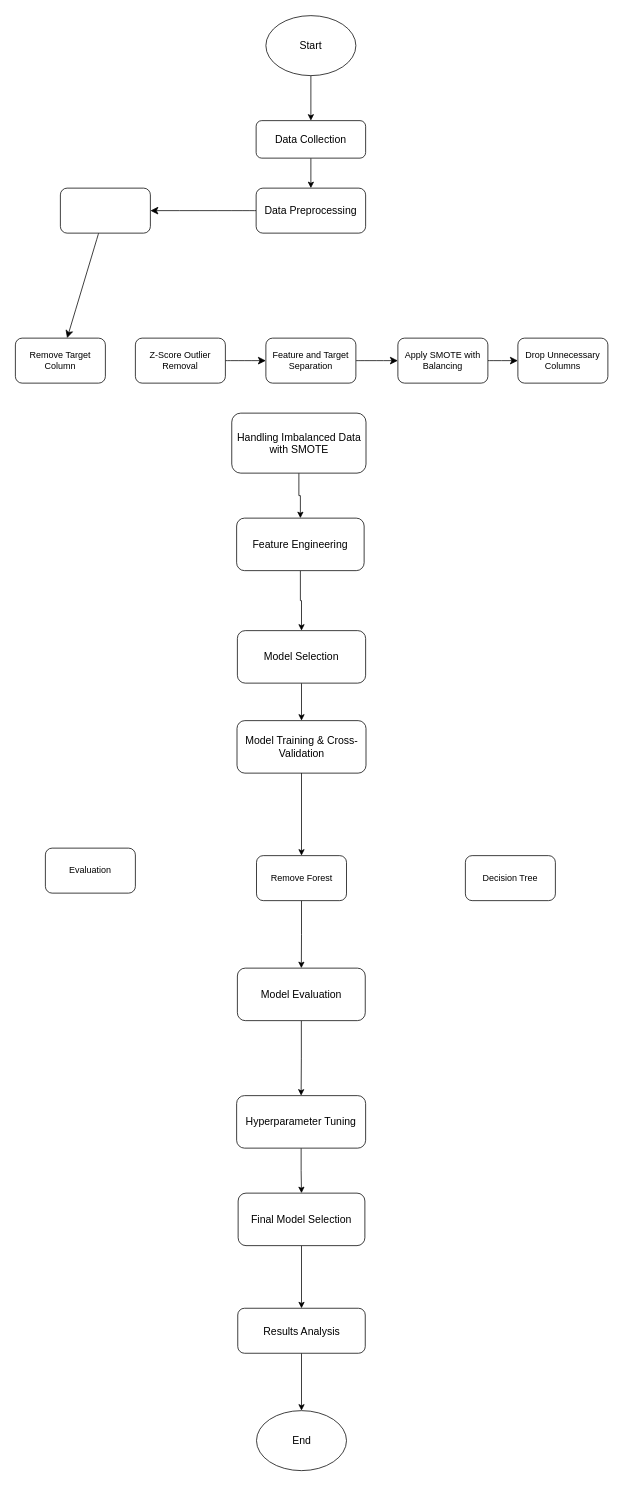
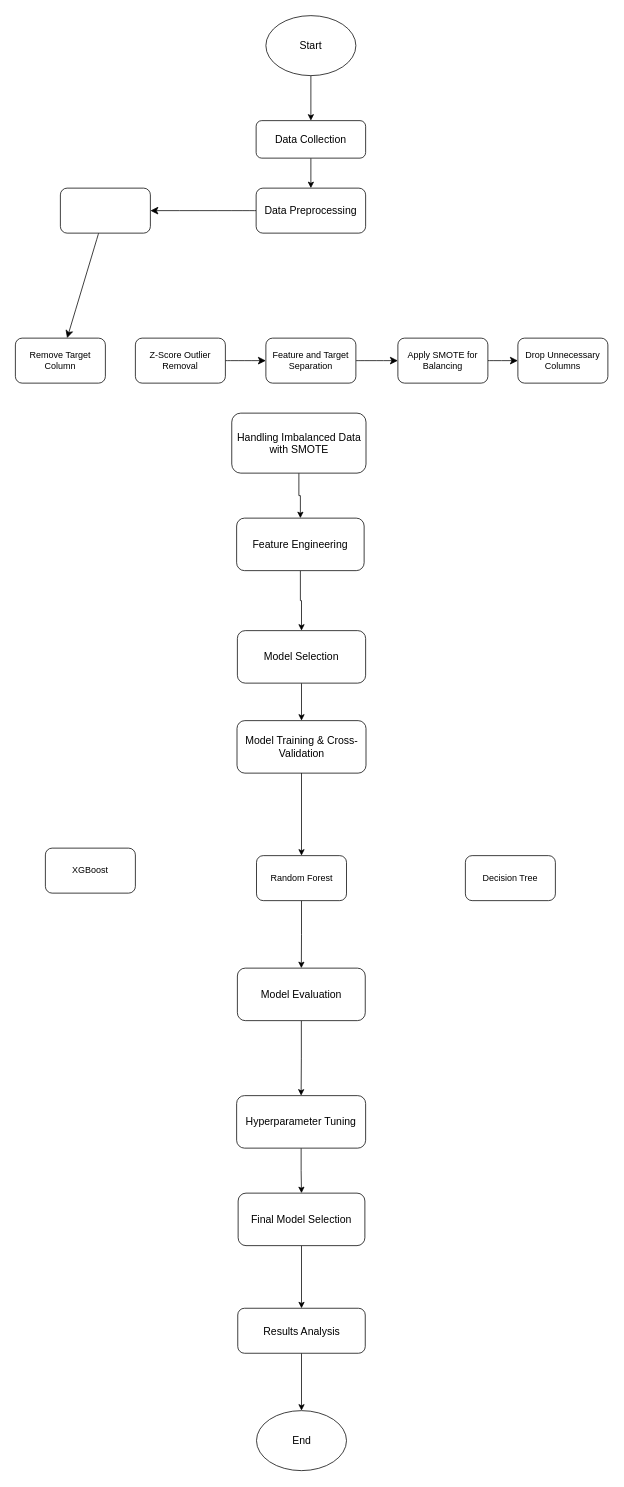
- <mxCell id="35" value="Apply SMOTE with Balancing" style="rounded=1;whiteSpace=wrap;html=1;" vertex="1" parent="1"><mxGeometry x="530" y="450" width="120" height="60" as="geometry" /></mxCell>
+ <mxCell id="35" value="Apply SMOTE for Balancing" style="rounded=1;whiteSpace=wrap;html=1;" vertex="1" parent="1"><mxGeometry x="530" y="450" width="120" height="60" as="geometry" /></mxCell>
- <mxCell id="25" value="Evaluation" style="rounded=1;whiteSpace=wrap;html=1;" vertex="1" parent="1"><mxGeometry x="60" y="1130" width="120" height="60" as="geometry" /></mxCell>
+ <mxCell id="25" value="XGBoost" style="rounded=1;whiteSpace=wrap;html=1;" vertex="1" parent="1"><mxGeometry x="60" y="1130" width="120" height="60" as="geometry" /></mxCell>
- <mxCell id="28" value="Remove Forest" style="rounded=1;whiteSpace=wrap;html=1;" vertex="1" parent="1"><mxGeometry x="341.5" y="1140" width="120" height="60" as="geometry" /></mxCell>
+ <mxCell id="28" value="Random Forest" style="rounded=1;whiteSpace=wrap;html=1;" vertex="1" parent="1"><mxGeometry x="341.5" y="1140" width="120" height="60" as="geometry" /></mxCell>
